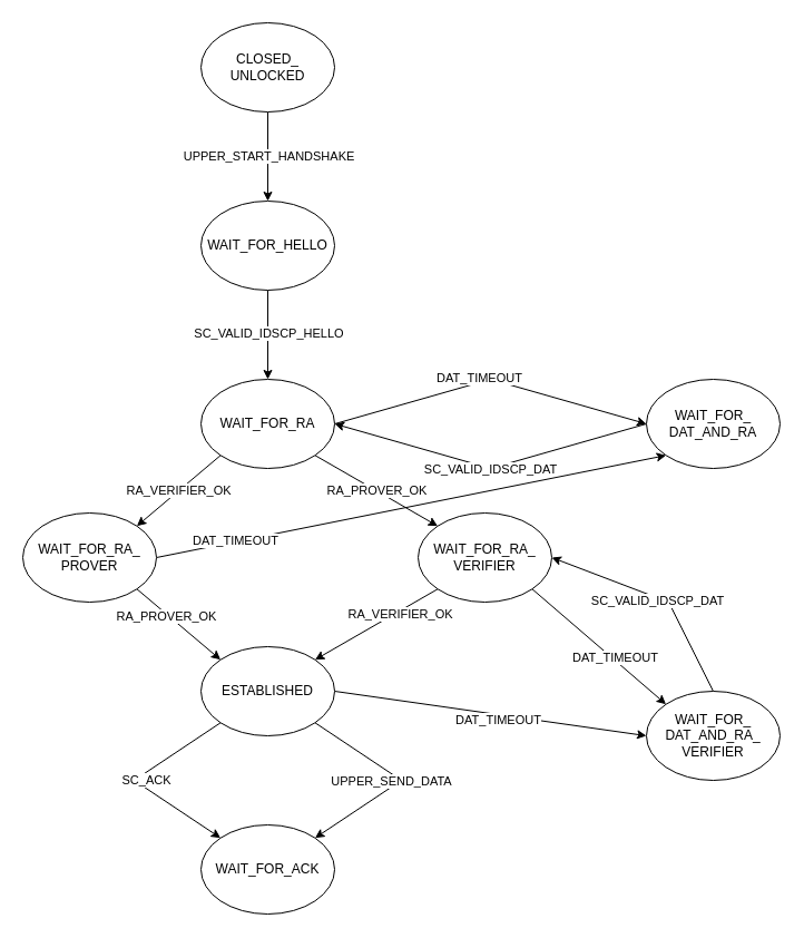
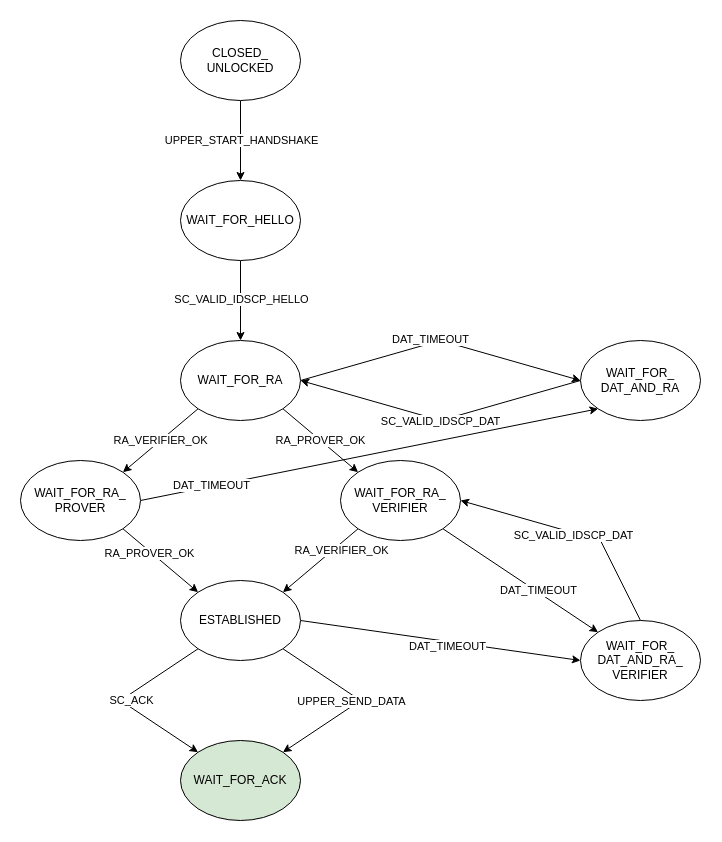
- <mxCell id="17" value="WAIT_FOR_RA_&lt;br&gt;VERIFIER" style="ellipse;whiteSpace=wrap;html=1;" vertex="1" parent="1"><mxGeometry x="375" y="460" width="120" height="80" as="geometry" /></mxCell>
+ <mxCell id="17" value="WAIT_FOR_RA_&lt;br&gt;VERIFIER" style="ellipse;whiteSpace=wrap;html=1;" vertex="1" parent="1"><mxGeometry x="340" y="460" width="120" height="80" as="geometry" /></mxCell>
- <mxCell id="30" value="WAIT_FOR_ACK" style="ellipse;whiteSpace=wrap;html=1;" vertex="1" parent="1"><mxGeometry x="180" y="740" width="120" height="80" as="geometry" /></mxCell>
+ <mxCell id="30" value="WAIT_FOR_ACK" style="ellipse;whiteSpace=wrap;html=1;fillColor=#d5e8d4;" vertex="1" parent="1"><mxGeometry x="180" y="740" width="120" height="80" as="geometry" /></mxCell>
